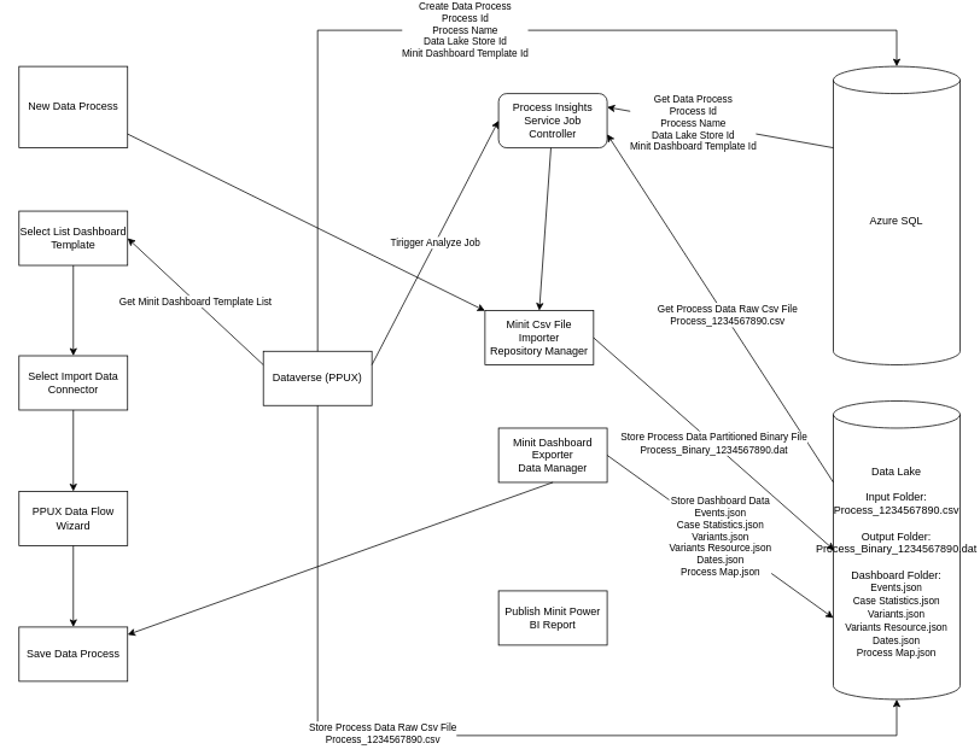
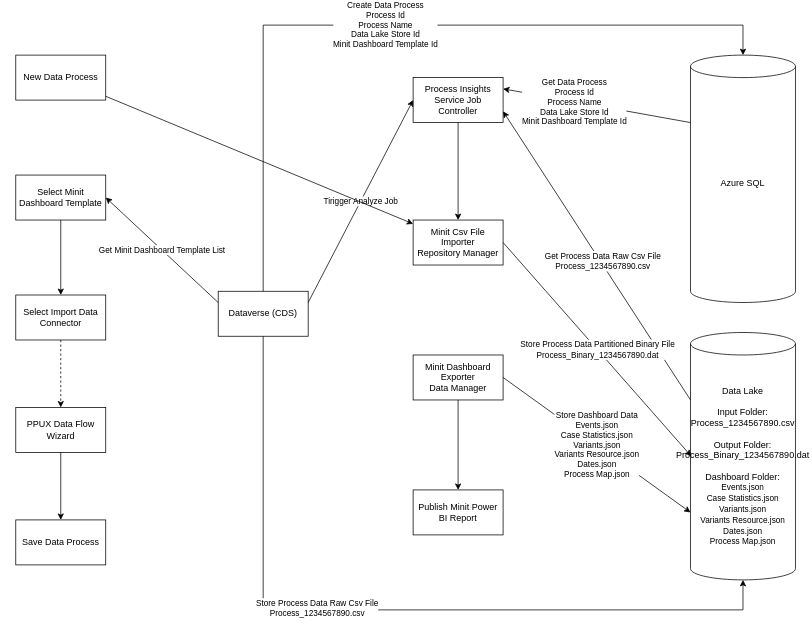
- <mxCell id="17" value="New Data Process" style="rounded=0;whiteSpace=wrap;html=1;" vertex="1" parent="1"><mxGeometry x="20" y="60" width="120" height="90" as="geometry" /></mxCell>
+ <mxCell id="17" value="New Data Process" style="rounded=0;whiteSpace=wrap;html=1;" vertex="1" parent="1"><mxGeometry x="20" y="60" width="120" height="60" as="geometry" /></mxCell>
- <mxCell id="9" value="Process Insights Service Job Controller" style="whiteSpace=wrap;html=1;rounded=1;" vertex="1" parent="1"><mxGeometry x="550" y="90" width="120" height="60" as="geometry" /></mxCell>
+ <mxCell id="9" value="Process Insights Service Job Controller" style="rounded=0;whiteSpace=wrap;html=1;" vertex="1" parent="1"><mxGeometry x="550" y="90" width="120" height="60" as="geometry" /></mxCell>
- <mxCell id="18" value="Select List Dashboard Template" style="rounded=0;whiteSpace=wrap;html=1;" vertex="1" parent="1"><mxGeometry x="20" y="220" width="120" height="60" as="geometry" /></mxCell>
+ <mxCell id="18" value="Select Minit Dashboard Template" style="rounded=0;whiteSpace=wrap;html=1;" vertex="1" parent="1"><mxGeometry x="20" y="220" width="120" height="60" as="geometry" /></mxCell>
- <mxCell id="11" value="Minit Csv File Importer&lt;br&gt;Repository Manager" style="rounded=0;whiteSpace=wrap;html=1;" vertex="1" parent="1"><mxGeometry x="535" y="330" width="120" height="60" as="geometry" /></mxCell>
+ <mxCell id="11" value="Minit Csv File Importer&lt;br&gt;Repository Manager" style="rounded=0;whiteSpace=wrap;html=1;" vertex="1" parent="1"><mxGeometry x="550" y="280" width="120" height="60" as="geometry" /></mxCell>
- <mxCell id="3" value="Dataverse (PPUX)" style="rounded=0;whiteSpace=wrap;html=1;" vertex="1" parent="1"><mxGeometry x="290" y="375" width="120" height="60" as="geometry" /></mxCell>
+ <mxCell id="3" value="Dataverse (CDS)" style="rounded=0;whiteSpace=wrap;html=1;" vertex="1" parent="1"><mxGeometry x="290" y="375" width="120" height="60" as="geometry" /></mxCell>
- <mxCell id="16" value="" style="endArrow=classic;html=1;rounded=0;entryX=0.5;entryY=0;entryDx=0;entryDy=0;" edge="1" parent="1" source="15" target="2"><mxGeometry width="50" height="50" relative="1" as="geometry"><mxPoint x="90" y="140" as="sourcePoint" /><mxPoint x="130" y="210" as="targetPoint" /></mxGeometry></mxCell>
+ <mxCell id="16" value="" style="endArrow=classic;html=1;rounded=0;entryX=0.5;entryY=0;entryDx=0;entryDy=0;dashed=1;" edge="1" parent="1" source="15" target="2"><mxGeometry width="50" height="50" relative="1" as="geometry"><mxPoint x="90" y="140" as="sourcePoint" /><mxPoint x="130" y="210" as="targetPoint" /></mxGeometry></mxCell>
- <mxCell id="28" value="" style="endArrow=classic;html=1;rounded=0;exitX=0.5;exitY=1;exitDx=0;exitDy=0;" edge="1" parent="1" source="25" target="29"><mxGeometry width="50" height="50" relative="1" as="geometry"><mxPoint x="620" y="355" as="sourcePoint" /><mxPoint x="620" y="430" as="targetPoint" /></mxGeometry></mxCell>
+ <mxCell id="28" value="" style="endArrow=classic;html=1;rounded=0;exitX=0.5;exitY=1;exitDx=0;exitDy=0;" edge="1" parent="1" source="25" target="27"><mxGeometry width="50" height="50" relative="1" as="geometry"><mxPoint x="620" y="355" as="sourcePoint" /><mxPoint x="620" y="430" as="targetPoint" /></mxGeometry></mxCell>
